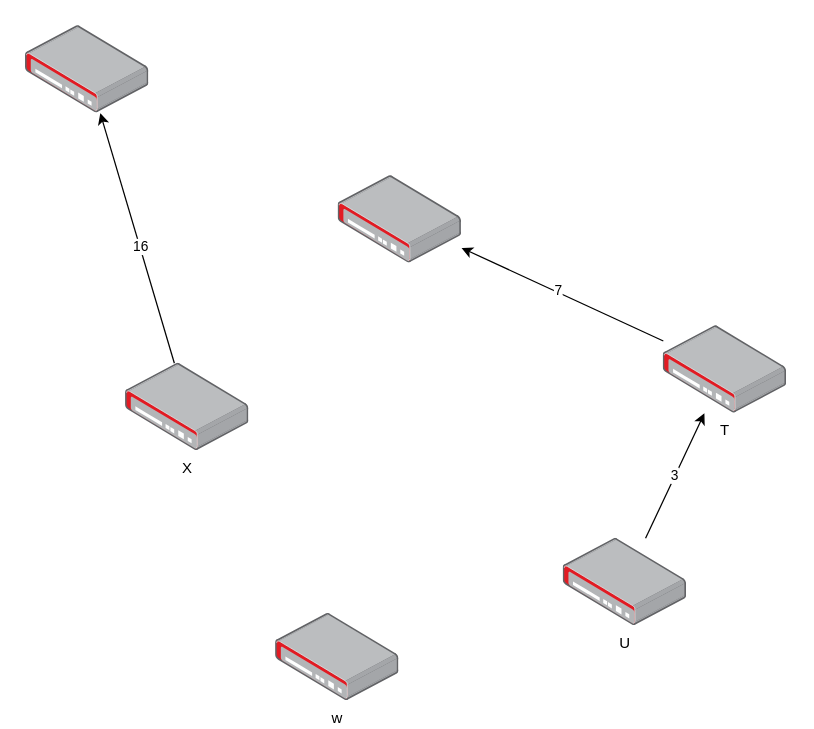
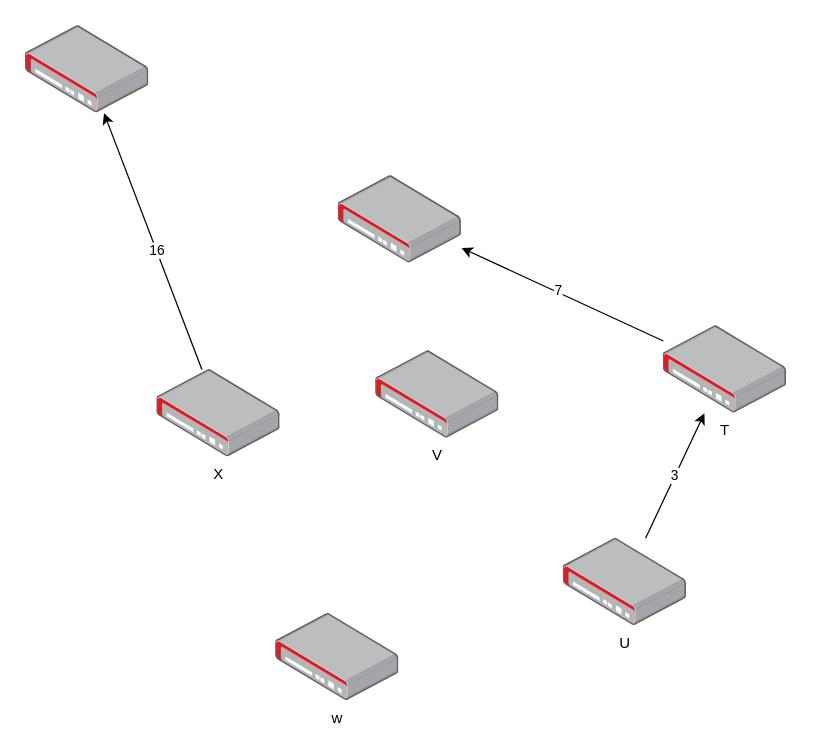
+ <mxCell id="9" value="V" style="image;points=[];aspect=fixed;html=1;align=center;shadow=0;dashed=0;image=img/lib/allied_telesis/security/Router_VPN.svg;" vertex="1" parent="1"><mxGeometry x="300" y="280" width="98.64" height="70" as="geometry" /></mxCell>
- <mxCell id="12" value="X" style="image;points=[];aspect=fixed;html=1;align=center;shadow=0;dashed=0;image=img/lib/allied_telesis/security/Router_VPN.svg;" vertex="1" parent="1"><mxGeometry x="100" y="290" width="98.64" height="70" as="geometry" /></mxCell>
+ <mxCell id="12" value="X" style="image;points=[];aspect=fixed;html=1;align=center;shadow=0;dashed=0;image=img/lib/allied_telesis/security/Router_VPN.svg;" vertex="1" parent="1"><mxGeometry x="125" y="295" width="98.64" height="70" as="geometry" /></mxCell>
